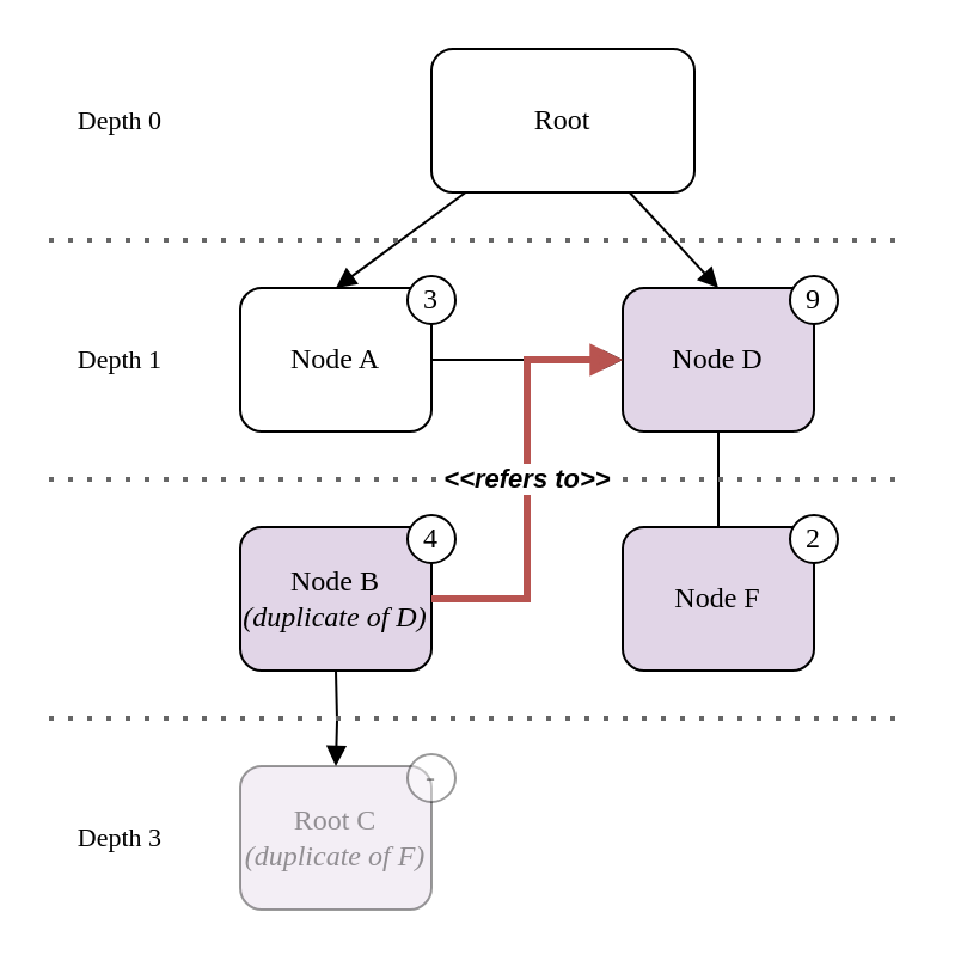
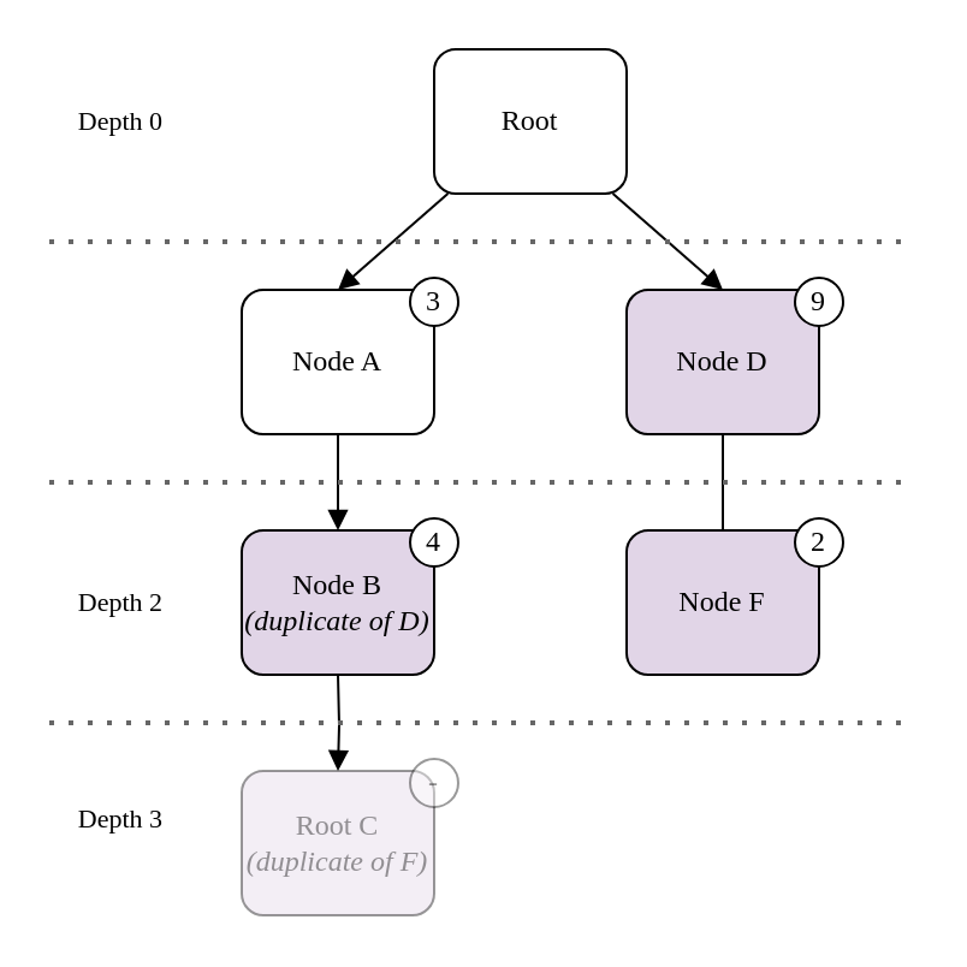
- <mxCell id="4" value="Root" style="rounded=1;whiteSpace=wrap;html=1;fontFamily=Times New Roman;" parent="1" vertex="1"><mxGeometry x="180" y="20" width="110" height="60" as="geometry" /></mxCell>
+ <mxCell id="4" value="Root" style="rounded=1;whiteSpace=wrap;html=1;fontFamily=Times New Roman;" parent="1" vertex="1"><mxGeometry x="180" y="20" width="80" height="60" as="geometry" /></mxCell>
- <mxCell id="12" value="Depth 1" style="text;html=1;align=center;verticalAlign=middle;whiteSpace=wrap;rounded=0;fontFamily=Times New Roman;fontSize=11;fontColor=default;labelBackgroundColor=default;" parent="1" vertex="1"><mxGeometry x="20" y="135" width="60" height="30" as="geometry" /></mxCell>
- <mxCell id="5" value="" style="edgeStyle=orthogonalEdgeStyle;rounded=0;orthogonalLoop=1;jettySize=auto;html=1;endArrow=block;endFill=1;fontFamily=Times New Roman;" parent="1" source="6" target="8" edge="1"><mxGeometry relative="1" as="geometry" /></mxCell>
+ <mxCell id="5" value="" style="edgeStyle=orthogonalEdgeStyle;rounded=0;orthogonalLoop=1;jettySize=auto;html=1;endArrow=block;endFill=1;fontFamily=Times New Roman;" parent="1" source="6" target="9" edge="1"><mxGeometry relative="1" as="geometry" /></mxCell>
- <mxCell id="11" value="&amp;lt;&amp;lt;refers to&amp;gt;&amp;gt;" style="rounded=0;orthogonalLoop=1;jettySize=auto;html=1;entryX=0;entryY=0.5;entryDx=0;entryDy=0;exitX=1;exitY=0.5;exitDx=0;exitDy=0;fillColor=#f8cecc;strokeColor=#b85450;endArrow=block;endFill=1;endSize=6;startSize=6;strokeWidth=3;edgeStyle=orthogonalEdgeStyle;fontStyle=3" edge="1" parent="1" source="9" target="8"><mxGeometry relative="1" as="geometry" /></mxCell>
+ <mxCell id="13" value="Depth 2" style="text;html=1;align=center;verticalAlign=middle;whiteSpace=wrap;rounded=0;fontFamily=Times New Roman;fontSize=11;fontColor=default;labelBackgroundColor=default;" parent="1" vertex="1"><mxGeometry x="20" y="235" width="60" height="30" as="geometry" /></mxCell>
- <mxCell id="20" value="Depth 3" style="text;html=1;align=center;verticalAlign=middle;whiteSpace=wrap;rounded=0;fontFamily=Times New Roman;fontSize=11;fontColor=default;labelBackgroundColor=default;" parent="1" vertex="1"><mxGeometry x="20" y="335" width="60" height="30" as="geometry" /></mxCell>
+ <mxCell id="20" value="Depth 3" style="text;html=1;align=center;verticalAlign=middle;whiteSpace=wrap;rounded=0;fontFamily=Times New Roman;fontSize=11;fontColor=default;labelBackgroundColor=default;" parent="1" vertex="1"><mxGeometry x="20" y="325" width="60" height="30" as="geometry" /></mxCell>
